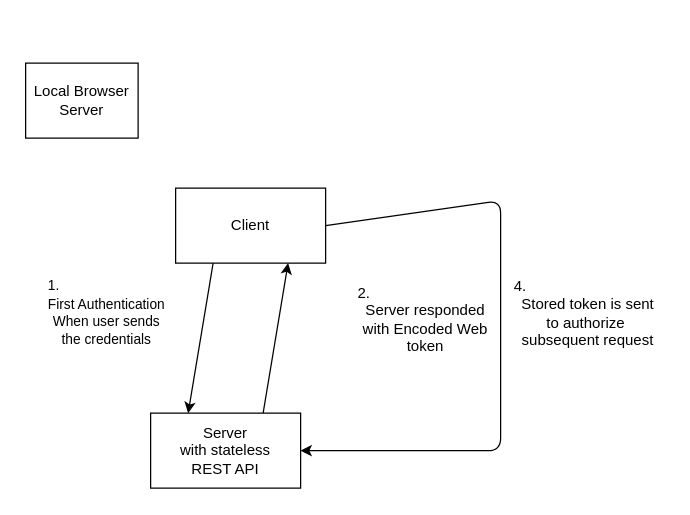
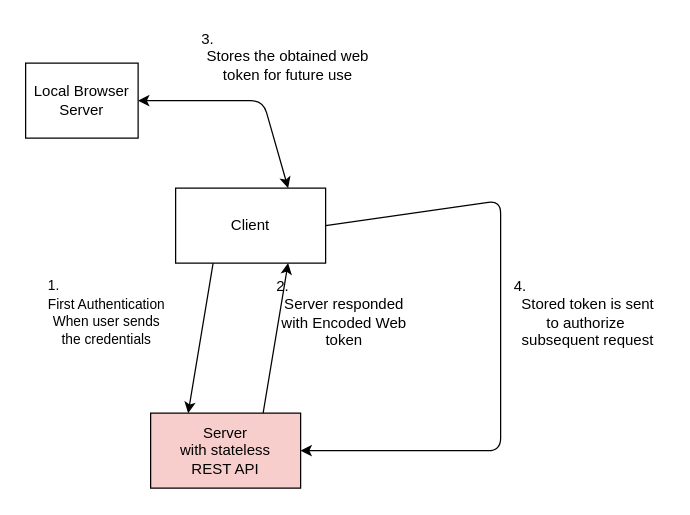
+ <mxCell id="11" value="&lt;div style=&quot;text-align: left&quot;&gt;&lt;span&gt;3.&amp;nbsp;&lt;/span&gt;&lt;/div&gt;Stores the obtained web token for future use" style="text;html=1;strokeColor=none;fillColor=none;align=center;verticalAlign=middle;whiteSpace=wrap;rounded=0;" vertex="1" parent="1"><mxGeometry x="160" y="20" width="140" height="50" as="geometry" /></mxCell>
+ <mxCell id="10" value="" style="endArrow=classic;html=1;exitX=0.75;exitY=0;exitDx=0;exitDy=0;entryX=1;entryY=0.5;entryDx=0;entryDy=0;startArrow=classic;startFill=1;" edge="1" parent="1" source="2" target="9"><mxGeometry width="50" height="50" relative="1" as="geometry"><mxPoint x="280" y="100" as="sourcePoint" /><mxPoint x="330" y="50" as="targetPoint" /><Array as="points"><mxPoint x="210" y="80" /></Array></mxGeometry></mxCell>
- <mxCell id="8" value="&lt;div style=&quot;text-align: left&quot;&gt;&lt;span&gt;2.&lt;/span&gt;&lt;/div&gt;Server responded with Encoded Web token" style="text;html=1;strokeColor=none;fillColor=none;align=center;verticalAlign=middle;whiteSpace=wrap;rounded=0;" vertex="1" parent="1"><mxGeometry x="285" y="225" width="110" height="60" as="geometry" /></mxCell>
+ <mxCell id="8" value="&lt;div style=&quot;text-align: left&quot;&gt;&lt;span&gt;2.&lt;/span&gt;&lt;/div&gt;Server responded with Encoded Web token" style="text;html=1;strokeColor=none;fillColor=none;align=center;verticalAlign=middle;whiteSpace=wrap;rounded=0;" vertex="1" parent="1"><mxGeometry x="220" y="220" width="110" height="60" as="geometry" /></mxCell>
- <mxCell id="3" value="Server&lt;br&gt;with stateless&lt;br&gt;REST API" style="rounded=0;whiteSpace=wrap;html=1;" vertex="1" parent="1"><mxGeometry x="120" y="330" width="120" height="60" as="geometry" /></mxCell>
+ <mxCell id="3" value="Server&lt;br&gt;with stateless&lt;br&gt;REST API" style="rounded=0;whiteSpace=wrap;html=1;fillColor=#f8cecc;" vertex="1" parent="1"><mxGeometry x="120" y="330" width="120" height="60" as="geometry" /></mxCell>
